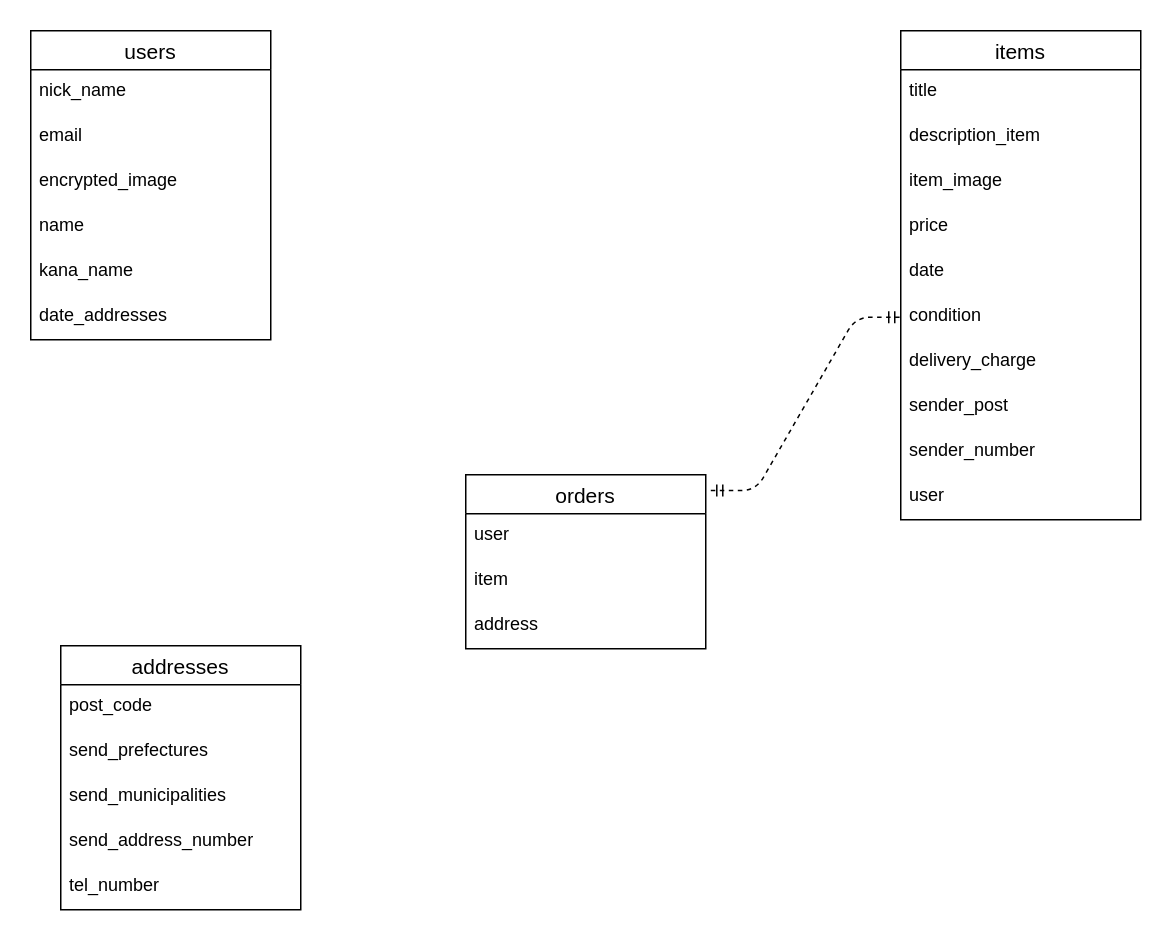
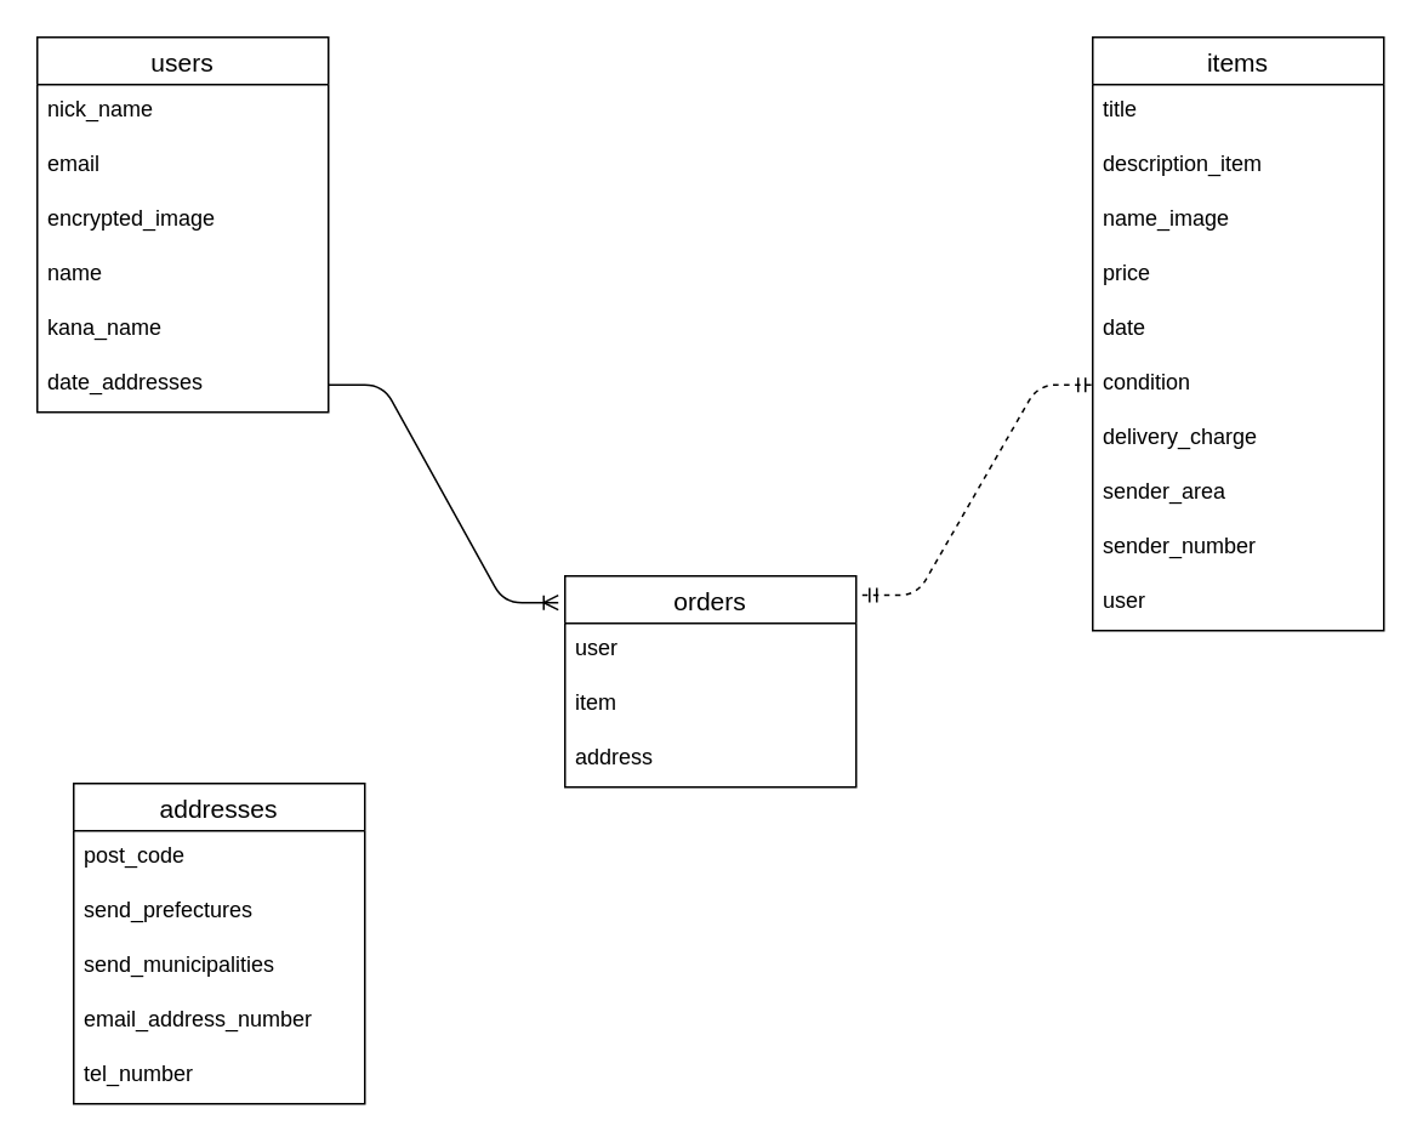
- <mxCell id="18" value="item_image" style="text;strokeColor=none;fillColor=none;spacingLeft=4;spacingRight=4;overflow=hidden;rotatable=0;points=[[0,0.5],[1,0.5]];portConstraint=eastwest;fontSize=12;" vertex="1" parent="15"><mxGeometry y="86" width="160" height="30" as="geometry" /></mxCell>
+ <mxCell id="18" value="name_image" style="text;strokeColor=none;fillColor=none;spacingLeft=4;spacingRight=4;overflow=hidden;rotatable=0;points=[[0,0.5],[1,0.5]];portConstraint=eastwest;fontSize=12;" vertex="1" parent="15"><mxGeometry y="86" width="160" height="30" as="geometry" /></mxCell>
- <mxCell id="23" value="sender_post" style="text;strokeColor=none;fillColor=none;spacingLeft=4;spacingRight=4;overflow=hidden;rotatable=0;points=[[0,0.5],[1,0.5]];portConstraint=eastwest;fontSize=12;" vertex="1" parent="15"><mxGeometry y="236" width="160" height="30" as="geometry" /></mxCell>
+ <mxCell id="23" value="sender_area" style="text;strokeColor=none;fillColor=none;spacingLeft=4;spacingRight=4;overflow=hidden;rotatable=0;points=[[0,0.5],[1,0.5]];portConstraint=eastwest;fontSize=12;" vertex="1" parent="15"><mxGeometry y="236" width="160" height="30" as="geometry" /></mxCell>
+ <mxCell id="31" value="" style="edgeStyle=entityRelationEdgeStyle;fontSize=12;html=1;endArrow=ERoneToMany;exitX=1;exitY=0.5;exitDx=0;exitDy=0;entryX=-0.023;entryY=0.126;entryDx=0;entryDy=0;entryPerimeter=0;" edge="1" parent="1" source="8" target="26"><mxGeometry width="100" height="100" relative="1" as="geometry"><mxPoint x="260" y="390" as="sourcePoint" /><mxPoint x="400" y="460" as="targetPoint" /></mxGeometry></mxCell>
- <mxCell id="13" value="send_address_number" style="text;strokeColor=none;fillColor=none;spacingLeft=4;spacingRight=4;overflow=hidden;rotatable=0;points=[[0,0.5],[1,0.5]];portConstraint=eastwest;fontSize=12;" vertex="1" parent="9"><mxGeometry y="116" width="160" height="30" as="geometry" /></mxCell>
+ <mxCell id="13" value="email_address_number" style="text;strokeColor=none;fillColor=none;spacingLeft=4;spacingRight=4;overflow=hidden;rotatable=0;points=[[0,0.5],[1,0.5]];portConstraint=eastwest;fontSize=12;" vertex="1" parent="9"><mxGeometry y="116" width="160" height="30" as="geometry" /></mxCell>
